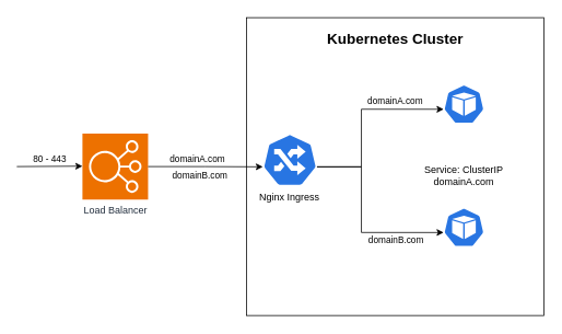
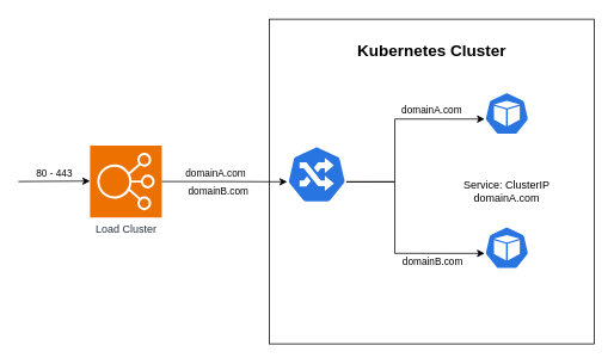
- <mxCell id="7" value="&lt;b&gt;&lt;font style=&quot;font-size: 18px;&quot;&gt;Kubernetes Cluster&lt;/font&gt;&lt;/b&gt;" style="text;html=1;align=center;verticalAlign=middle;resizable=0;points=[];autosize=1;strokeColor=none;fillColor=none;" vertex="1" parent="1"><mxGeometry x="386.25" y="27" width="190" height="40" as="geometry" /></mxCell>
+ <mxCell id="7" value="&lt;b&gt;&lt;font style=&quot;font-size: 18px;&quot;&gt;Kubernetes Cluster&lt;/font&gt;&lt;/b&gt;" style="text;html=1;align=center;verticalAlign=middle;resizable=0;points=[];autosize=1;strokeColor=none;fillColor=none;" vertex="1" parent="1"><mxGeometry x="386.25" y="37" width="190" height="40" as="geometry" /></mxCell>
- <mxCell id="12" value="Nginx Ingress" style="text;strokeColor=none;align=center;fillColor=none;html=1;verticalAlign=middle;whiteSpace=wrap;rounded=0;" vertex="1" parent="1"><mxGeometry x="314.37" y="226" width="77.09" height="26" as="geometry" /></mxCell>
- <mxCell id="2" value="Load Balancer" style="sketch=0;points=[[0,0,0],[0.25,0,0],[0.5,0,0],[0.75,0,0],[1,0,0],[0,1,0],[0.25,1,0],[0.5,1,0],[0.75,1,0],[1,1,0],[0,0.25,0],[0,0.5,0],[0,0.75,0],[1,0.25,0],[1,0.5,0],[1,0.75,0]];outlineConnect=0;fontColor=#232F3E;fillColor=#ED7100;strokeColor=#ffffff;dashed=0;verticalLabelPosition=bottom;verticalAlign=top;align=center;html=1;fontSize=12;fontStyle=0;aspect=fixed;shape=mxgraph.aws4.resourceIcon;resIcon=mxgraph.aws4.elastic_load_balancing;" vertex="1" parent="1"><mxGeometry x="100" y="162" width="80" height="80" as="geometry" /></mxCell>
+ <mxCell id="2" value="Load Cluster" style="sketch=0;points=[[0,0,0],[0.25,0,0],[0.5,0,0],[0.75,0,0],[1,0,0],[0,1,0],[0.25,1,0],[0.5,1,0],[0.75,1,0],[1,1,0],[0,0.25,0],[0,0.5,0],[0,0.75,0],[1,0.25,0],[1,0.5,0],[1,0.75,0]];outlineConnect=0;fontColor=#232F3E;fillColor=#ED7100;strokeColor=#ffffff;dashed=0;verticalLabelPosition=bottom;verticalAlign=top;align=center;html=1;fontSize=12;fontStyle=0;aspect=fixed;shape=mxgraph.aws4.resourceIcon;resIcon=mxgraph.aws4.elastic_load_balancing;" vertex="1" parent="1"><mxGeometry x="100" y="162" width="80" height="80" as="geometry" /></mxCell>
